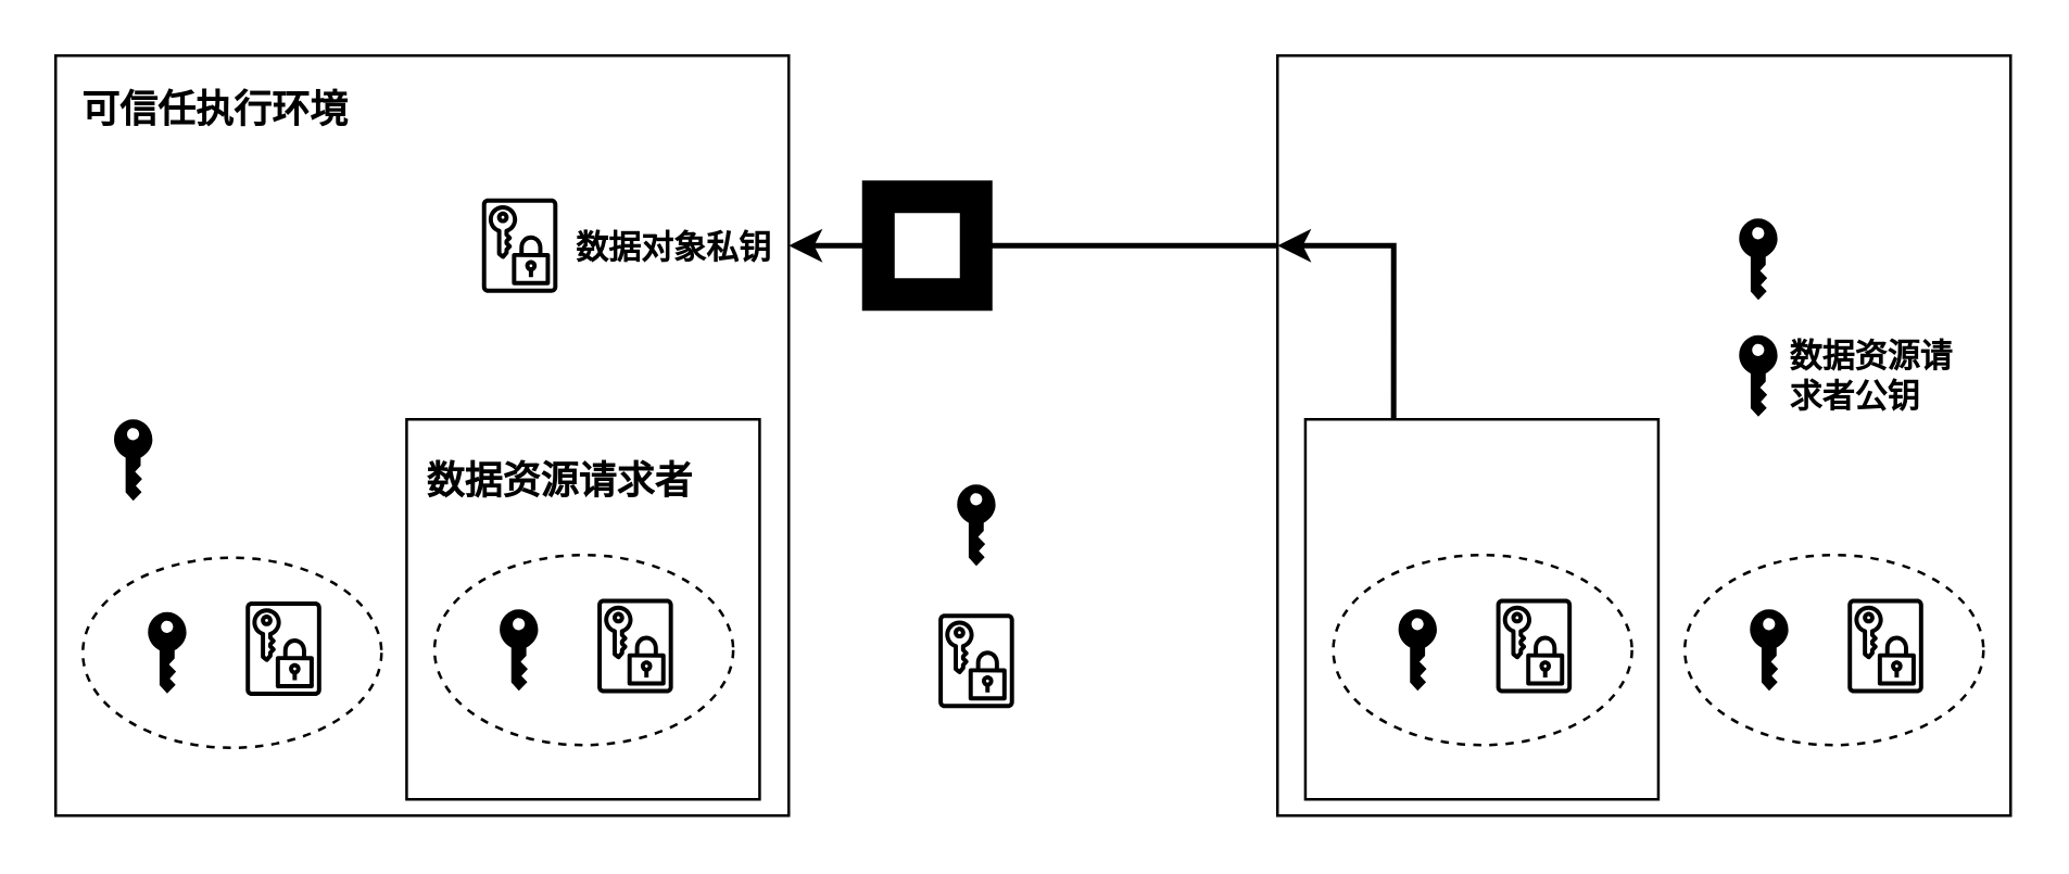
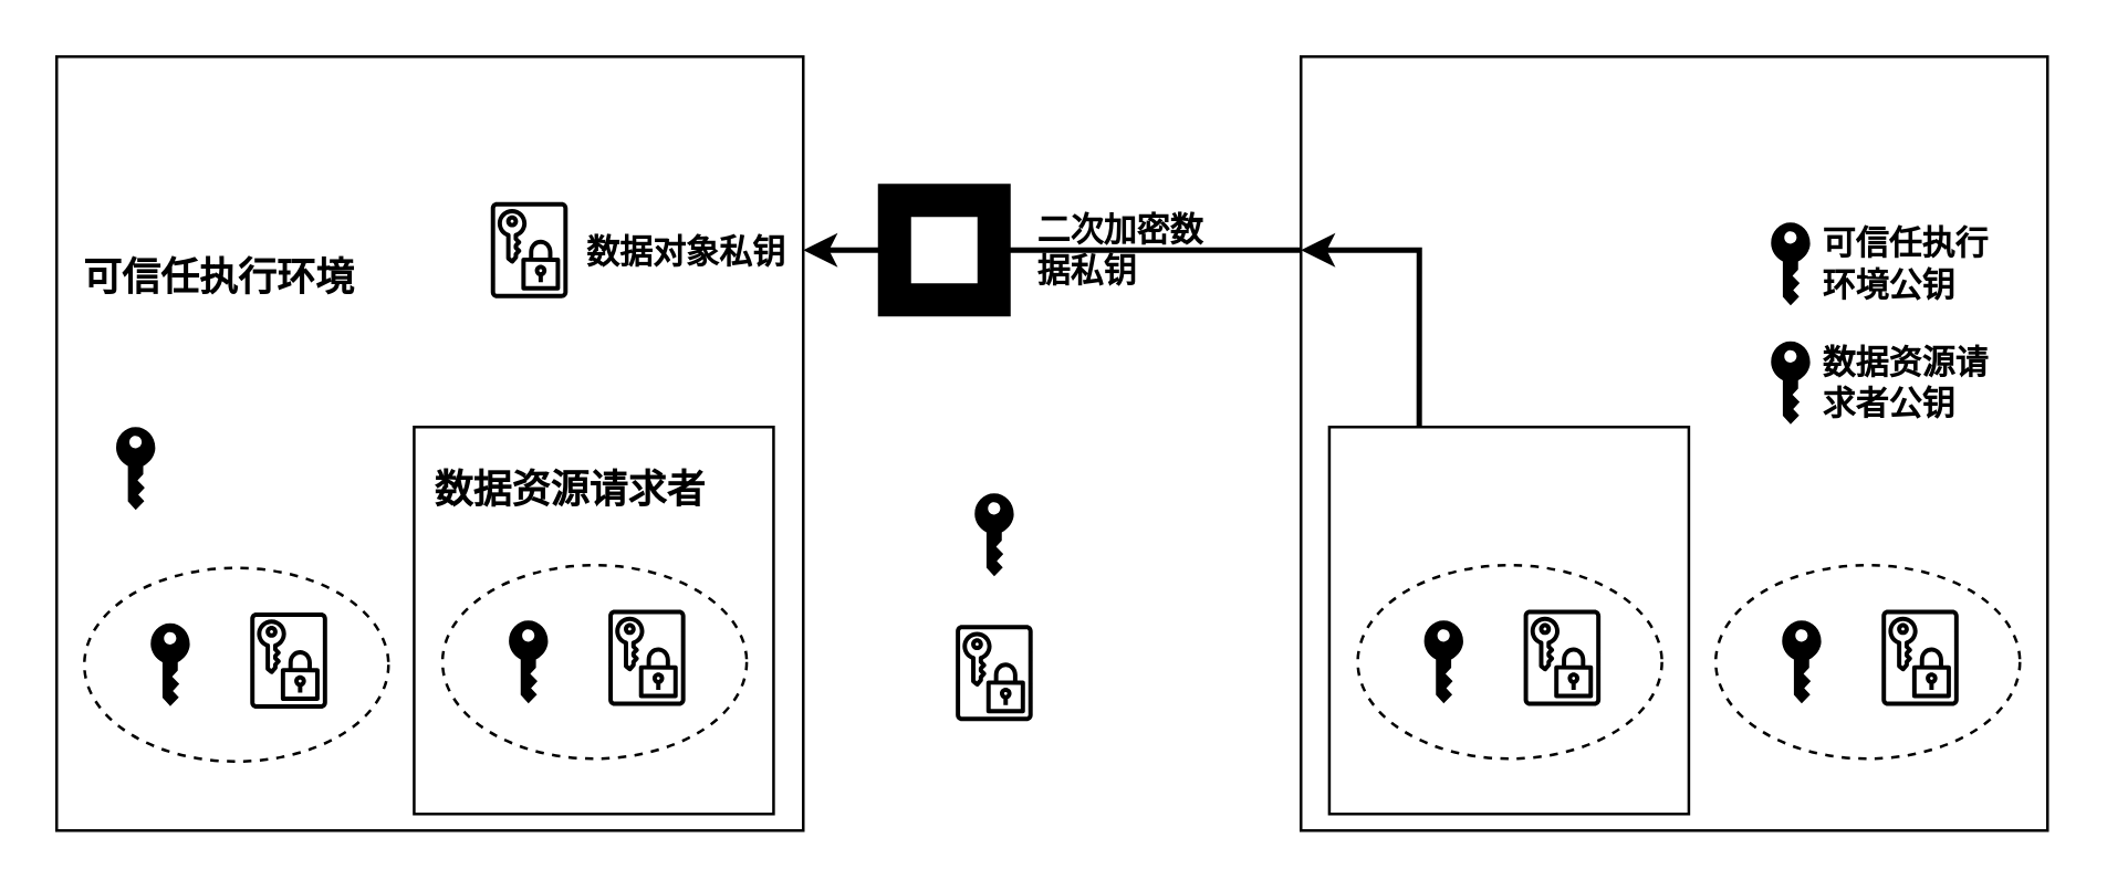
- <mxCell id="25" value="&lt;span style=&quot;font-size: 14px;&quot;&gt;&lt;b&gt;可信任执行环境&lt;/b&gt;&lt;/span&gt;" style="text;html=1;align=left;verticalAlign=middle;whiteSpace=wrap;rounded=0;" parent="1" vertex="1"><mxGeometry x="28.4" y="20" width="127.73" height="40" as="geometry" /></mxCell>
+ <mxCell id="25" value="&lt;span style=&quot;font-size: 14px;&quot;&gt;&lt;b&gt;可信任执行环境&lt;/b&gt;&lt;/span&gt;" style="text;html=1;align=left;verticalAlign=middle;whiteSpace=wrap;rounded=0;" parent="1" vertex="1"><mxGeometry x="28.4" y="80" width="127.73" height="40" as="geometry" /></mxCell>
+ <mxCell id="32" value="&lt;font style=&quot;font-size: 12px;&quot;&gt;&lt;b style=&quot;&quot;&gt;二次加密数据私钥&lt;/b&gt;&lt;/font&gt;" style="text;html=1;align=left;verticalAlign=middle;whiteSpace=wrap;rounded=0;" parent="29" vertex="1"><mxGeometry x="56" y="4" width="73" height="40" as="geometry" /></mxCell>
+ <mxCell id="39" value="&lt;font style=&quot;font-size: 12px;&quot;&gt;&lt;b style=&quot;&quot;&gt;可信任执行环境公钥&lt;/b&gt;&lt;/font&gt;" style="text;html=1;align=left;verticalAlign=middle;whiteSpace=wrap;rounded=0;" parent="37" vertex="1"><mxGeometry x="17" width="70" height="30" as="geometry" /></mxCell>
